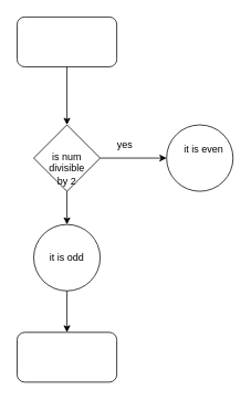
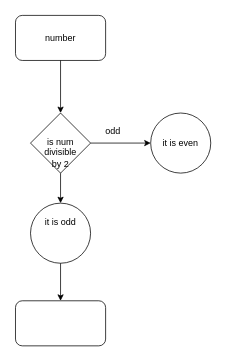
+ <mxCell id="3" value="number" style="text;html=1;align=center;verticalAlign=middle;whiteSpace=wrap;rounded=0;" vertex="1" parent="1"><mxGeometry x="50" y="35" width="60" height="30" as="geometry" /></mxCell>
- <mxCell id="9" value="yes" style="text;html=1;align=center;verticalAlign=middle;whiteSpace=wrap;rounded=0;" vertex="1" parent="1"><mxGeometry x="120" y="160" width="60" height="30" as="geometry" /></mxCell>
+ <mxCell id="9" value="odd" style="text;html=1;align=center;verticalAlign=middle;whiteSpace=wrap;rounded=0;" vertex="1" parent="1"><mxGeometry x="120" y="160" width="60" height="30" as="geometry" /></mxCell>
- <mxCell id="10" value="it is even" style="text;html=1;align=center;verticalAlign=middle;whiteSpace=wrap;rounded=0;" vertex="1" parent="1"><mxGeometry x="215" y="165" width="60" height="30" as="geometry" /></mxCell>
+ <mxCell id="10" value="it is even" style="text;html=1;align=center;verticalAlign=middle;whiteSpace=wrap;rounded=0;" vertex="1" parent="1"><mxGeometry x="210" y="175" width="60" height="30" as="geometry" /></mxCell>
- <mxCell id="13" value="it is odd" style="text;html=1;align=center;verticalAlign=middle;whiteSpace=wrap;rounded=0;" vertex="1" parent="1"><mxGeometry x="50" y="295" width="60" height="30" as="geometry" /></mxCell>
+ <mxCell id="13" value="it is odd" style="text;html=1;align=center;verticalAlign=middle;whiteSpace=wrap;rounded=0;" vertex="1" parent="1"><mxGeometry x="50" y="280" width="60" height="30" as="geometry" /></mxCell>
